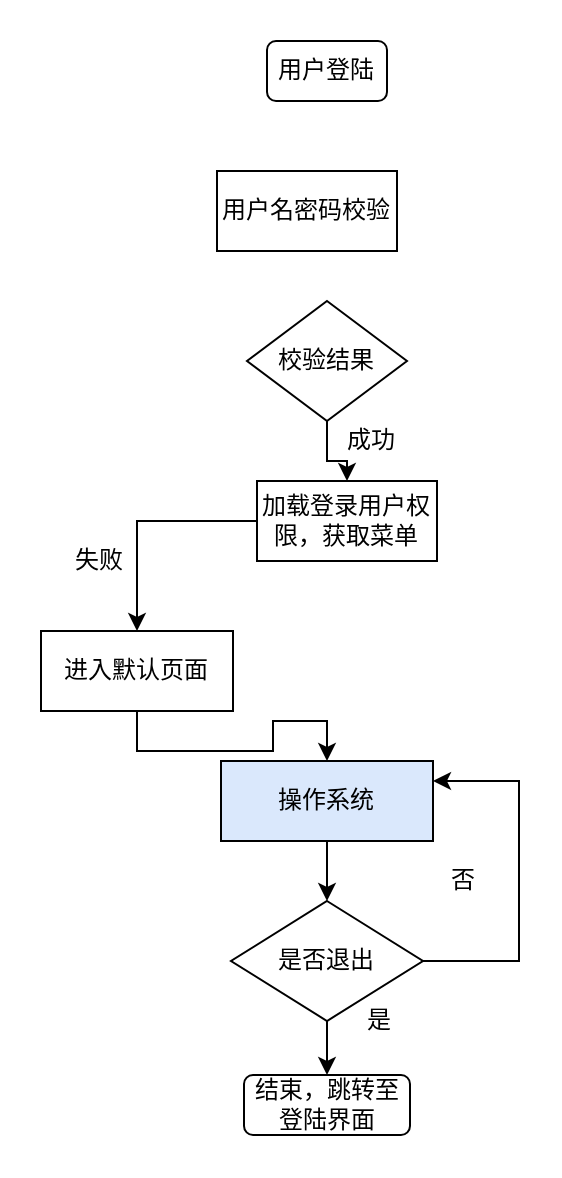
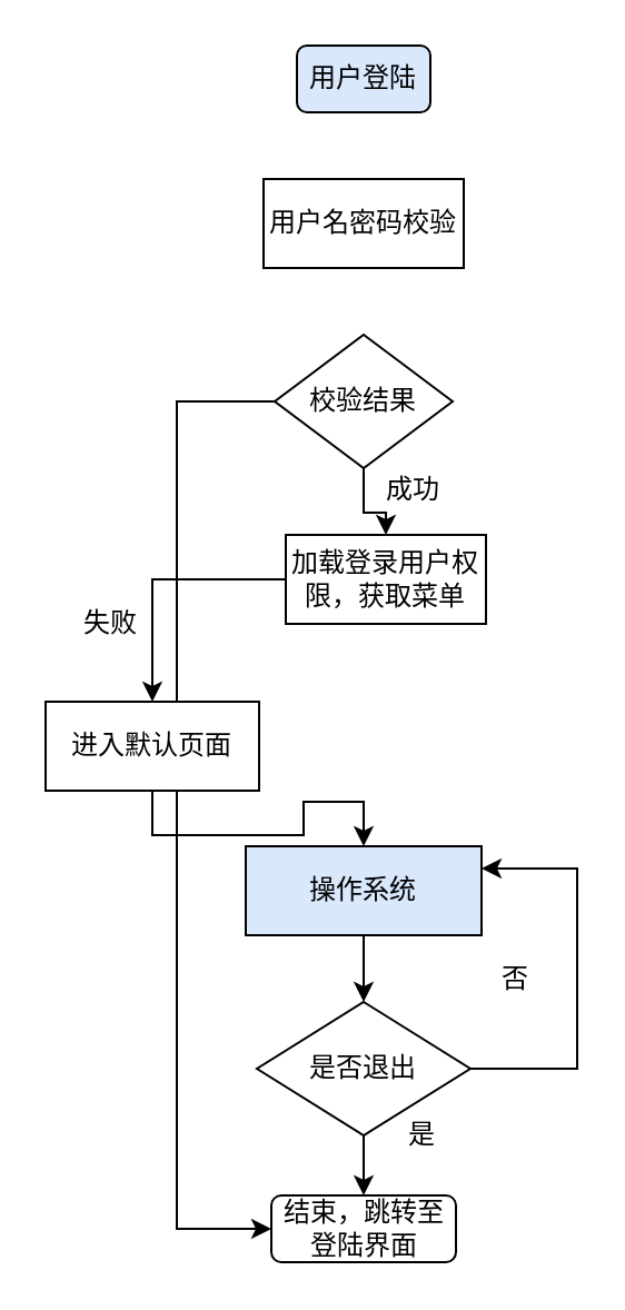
- <mxCell id="3" value="&lt;span&gt;用户登陆&lt;/span&gt;" style="rounded=1;whiteSpace=wrap;html=1;" vertex="1" parent="1"><mxGeometry x="133" y="20" width="60" height="30" as="geometry" /></mxCell>
+ <mxCell id="3" value="&lt;span&gt;用户登陆&lt;/span&gt;" style="rounded=1;whiteSpace=wrap;html=1;fillColor=#dae8fc;" vertex="1" parent="1"><mxGeometry x="133" y="20" width="60" height="30" as="geometry" /></mxCell>
- <mxCell id="2" value="用户名密码校验" style="rounded=0;whiteSpace=wrap;html=1;" vertex="1" parent="1"><mxGeometry x="108" y="85" width="90" height="40" as="geometry" /></mxCell>
+ <mxCell id="2" value="用户名密码校验" style="rounded=0;whiteSpace=wrap;html=1;" vertex="1" parent="1"><mxGeometry x="118" y="80" width="90" height="40" as="geometry" /></mxCell>
+ <mxCell id="5" style="edgeStyle=orthogonalEdgeStyle;rounded=0;orthogonalLoop=1;jettySize=auto;html=1;entryX=0;entryY=0.5;entryDx=0;entryDy=0;" edge="1" parent="1" source="6" target="16"><mxGeometry relative="1" as="geometry"><Array as="points"><mxPoint x="79" y="180" /><mxPoint x="79" y="552" /></Array></mxGeometry></mxCell>
